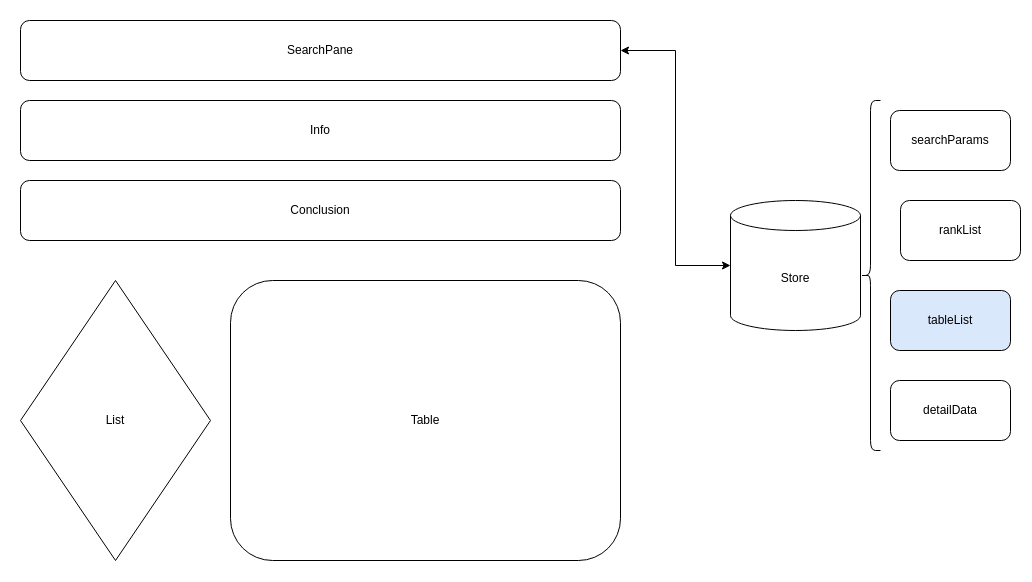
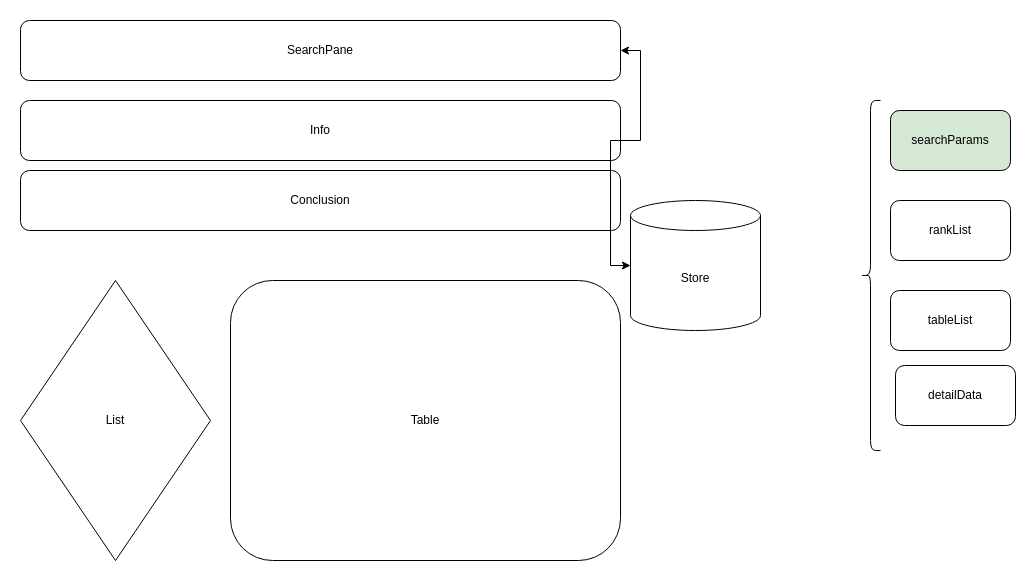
- <mxCell id="9" value="searchParams" style="rounded=1;whiteSpace=wrap;html=1;" vertex="1" parent="1"><mxGeometry x="890" y="110" width="120" height="60" as="geometry" /></mxCell>
+ <mxCell id="9" value="searchParams" style="rounded=1;whiteSpace=wrap;html=1;fillColor=#d5e8d4;" vertex="1" parent="1"><mxGeometry x="890" y="110" width="120" height="60" as="geometry" /></mxCell>
- <mxCell id="3" value="&lt;span style=&quot;white-space: pre;&quot; data-slate-fragment=&quot;JTVCJTdCJTIydHlwZSUyMiUzQSUyMnBhcmFncmFwaCUyMiUyQyUyMmNoaWxkcmVuJTIyJTNBJTVCJTdCJTIyaWQlMjIlM0ElMjJleHJFa1pkSld6JTIyJTJDJTIycGFyYUlkeCUyMiUzQTAlMkMlMjJzcmMlMjIlM0ElMjJjb25jbHVzaW9uJTIyJTJDJTIyZHN0JTIyJTNBJTIyJUU3JUJCJTkzJUU4JUFFJUJBJTIyJTJDJTIybWV0YWRhdGElMjIlM0ElMjIlMjIlMkMlMjJtZXRhRGF0YSUyMiUzQSU1QiU1RCUyQyUyMnRleHQlMjIlM0ElMjJjb25jbHVzaW9uJTIyJTdEJTVEJTdEJTVE&quot;&gt;Conclusion&lt;/span&gt;" style="rounded=1;whiteSpace=wrap;html=1;" vertex="1" parent="1"><mxGeometry x="20" y="180" width="600" height="60" as="geometry" /></mxCell>
+ <mxCell id="3" value="&lt;span style=&quot;white-space: pre;&quot; data-slate-fragment=&quot;JTVCJTdCJTIydHlwZSUyMiUzQSUyMnBhcmFncmFwaCUyMiUyQyUyMmNoaWxkcmVuJTIyJTNBJTVCJTdCJTIyaWQlMjIlM0ElMjJleHJFa1pkSld6JTIyJTJDJTIycGFyYUlkeCUyMiUzQTAlMkMlMjJzcmMlMjIlM0ElMjJjb25jbHVzaW9uJTIyJTJDJTIyZHN0JTIyJTNBJTIyJUU3JUJCJTkzJUU4JUFFJUJBJTIyJTJDJTIybWV0YWRhdGElMjIlM0ElMjIlMjIlMkMlMjJtZXRhRGF0YSUyMiUzQSU1QiU1RCUyQyUyMnRleHQlMjIlM0ElMjJjb25jbHVzaW9uJTIyJTdEJTVEJTdEJTVE&quot;&gt;Conclusion&lt;/span&gt;" style="rounded=1;whiteSpace=wrap;html=1;" vertex="1" parent="1"><mxGeometry x="20" y="170" width="600" height="60" as="geometry" /></mxCell>
- <mxCell id="10" value="rankList" style="rounded=1;whiteSpace=wrap;html=1;" vertex="1" parent="1"><mxGeometry x="900" y="200" width="120" height="60" as="geometry" /></mxCell>
+ <mxCell id="10" value="rankList" style="rounded=1;whiteSpace=wrap;html=1;" vertex="1" parent="1"><mxGeometry x="890" y="200" width="120" height="60" as="geometry" /></mxCell>
- <mxCell id="8" value="Store" style="shape=cylinder3;whiteSpace=wrap;html=1;boundedLbl=1;backgroundOutline=1;size=15;" vertex="1" parent="1"><mxGeometry x="730" y="200" width="130" height="130" as="geometry" /></mxCell>
+ <mxCell id="8" value="Store" style="shape=cylinder3;whiteSpace=wrap;html=1;boundedLbl=1;backgroundOutline=1;size=15;" vertex="1" parent="1"><mxGeometry x="630" y="200" width="130" height="130" as="geometry" /></mxCell>
- <mxCell id="11" value="tableList" style="rounded=1;whiteSpace=wrap;html=1;fillColor=#dae8fc;" vertex="1" parent="1"><mxGeometry x="890" y="290" width="120" height="60" as="geometry" /></mxCell>
+ <mxCell id="11" value="tableList" style="rounded=1;whiteSpace=wrap;html=1;" vertex="1" parent="1"><mxGeometry x="890" y="290" width="120" height="60" as="geometry" /></mxCell>
- <mxCell id="12" value="detailData" style="rounded=1;whiteSpace=wrap;html=1;" vertex="1" parent="1"><mxGeometry x="890" y="380" width="120" height="60" as="geometry" /></mxCell>
+ <mxCell id="12" value="detailData" style="rounded=1;whiteSpace=wrap;html=1;" vertex="1" parent="1"><mxGeometry x="895" y="365" width="120" height="60" as="geometry" /></mxCell>
